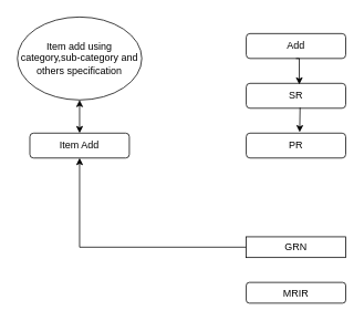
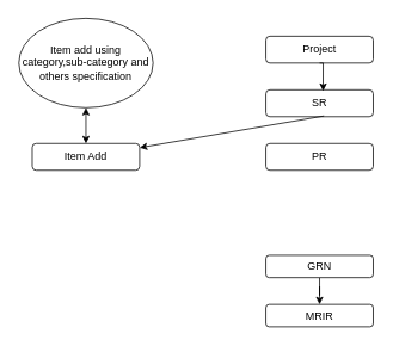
- <mxCell id="6" value="Add" style="rounded=1;whiteSpace=wrap;html=1;" vertex="1" parent="1"><mxGeometry x="296" y="40" width="120" height="30" as="geometry" /></mxCell>
+ <mxCell id="6" value="Project" style="rounded=1;whiteSpace=wrap;html=1;" vertex="1" parent="1"><mxGeometry x="296" y="40" width="120" height="30" as="geometry" /></mxCell>
- <mxCell id="13" value="" style="endArrow=classic;html=1;rounded=0;entryX=0.537;entryY=-0.036;entryDx=0;entryDy=0;entryPerimeter=0;exitX=0.541;exitY=0.973;exitDx=0;exitDy=0;exitPerimeter=0;" edge="1" parent="1" source="7" target="8"><mxGeometry width="50" height="50" relative="1" as="geometry"><mxPoint x="330" y="200" as="sourcePoint" /><mxPoint x="380" y="150" as="targetPoint" /></mxGeometry></mxCell>
+ <mxCell id="13" value="" style="endArrow=classic;html=1;rounded=0;exitX=0.541;exitY=0.973;exitDx=0;exitDy=0;exitPerimeter=0;" edge="1" parent="1" source="7" target="2"><mxGeometry width="50" height="50" relative="1" as="geometry"><mxPoint x="330" y="200" as="sourcePoint" /><mxPoint x="380" y="150" as="targetPoint" /></mxGeometry></mxCell>
- <mxCell id="9" value="" style="edgeStyle=orthogonalEdgeStyle;rounded=0;orthogonalLoop=1;jettySize=auto;html=1;" edge="1" parent="1" source="10" target="2"><mxGeometry relative="1" as="geometry" /></mxCell>
+ <mxCell id="9" value="" style="edgeStyle=orthogonalEdgeStyle;rounded=0;orthogonalLoop=1;jettySize=auto;html=1;" edge="1" parent="1" source="10" target="11"><mxGeometry relative="1" as="geometry" /></mxCell>
- <mxCell id="10" value="GRN" style="whiteSpace=wrap;html=1;rounded=0;" vertex="1" parent="1"><mxGeometry x="296" y="285" width="120" height="25" as="geometry" /></mxCell>
+ <mxCell id="10" value="GRN" style="rounded=1;whiteSpace=wrap;html=1;" vertex="1" parent="1"><mxGeometry x="296" y="285" width="120" height="25" as="geometry" /></mxCell>
